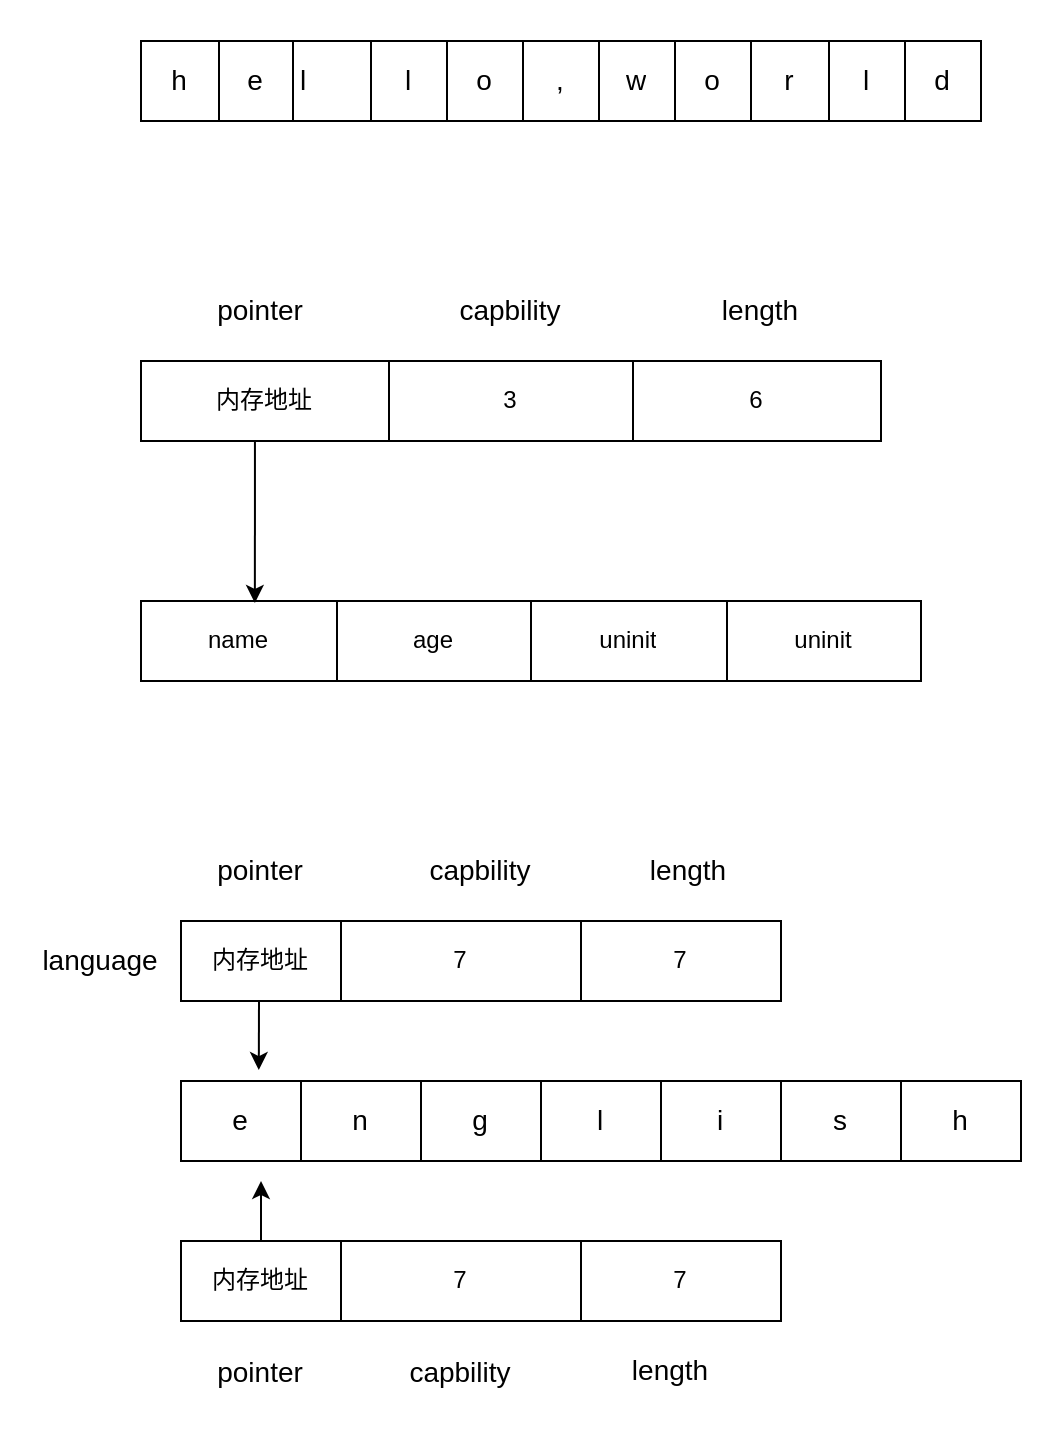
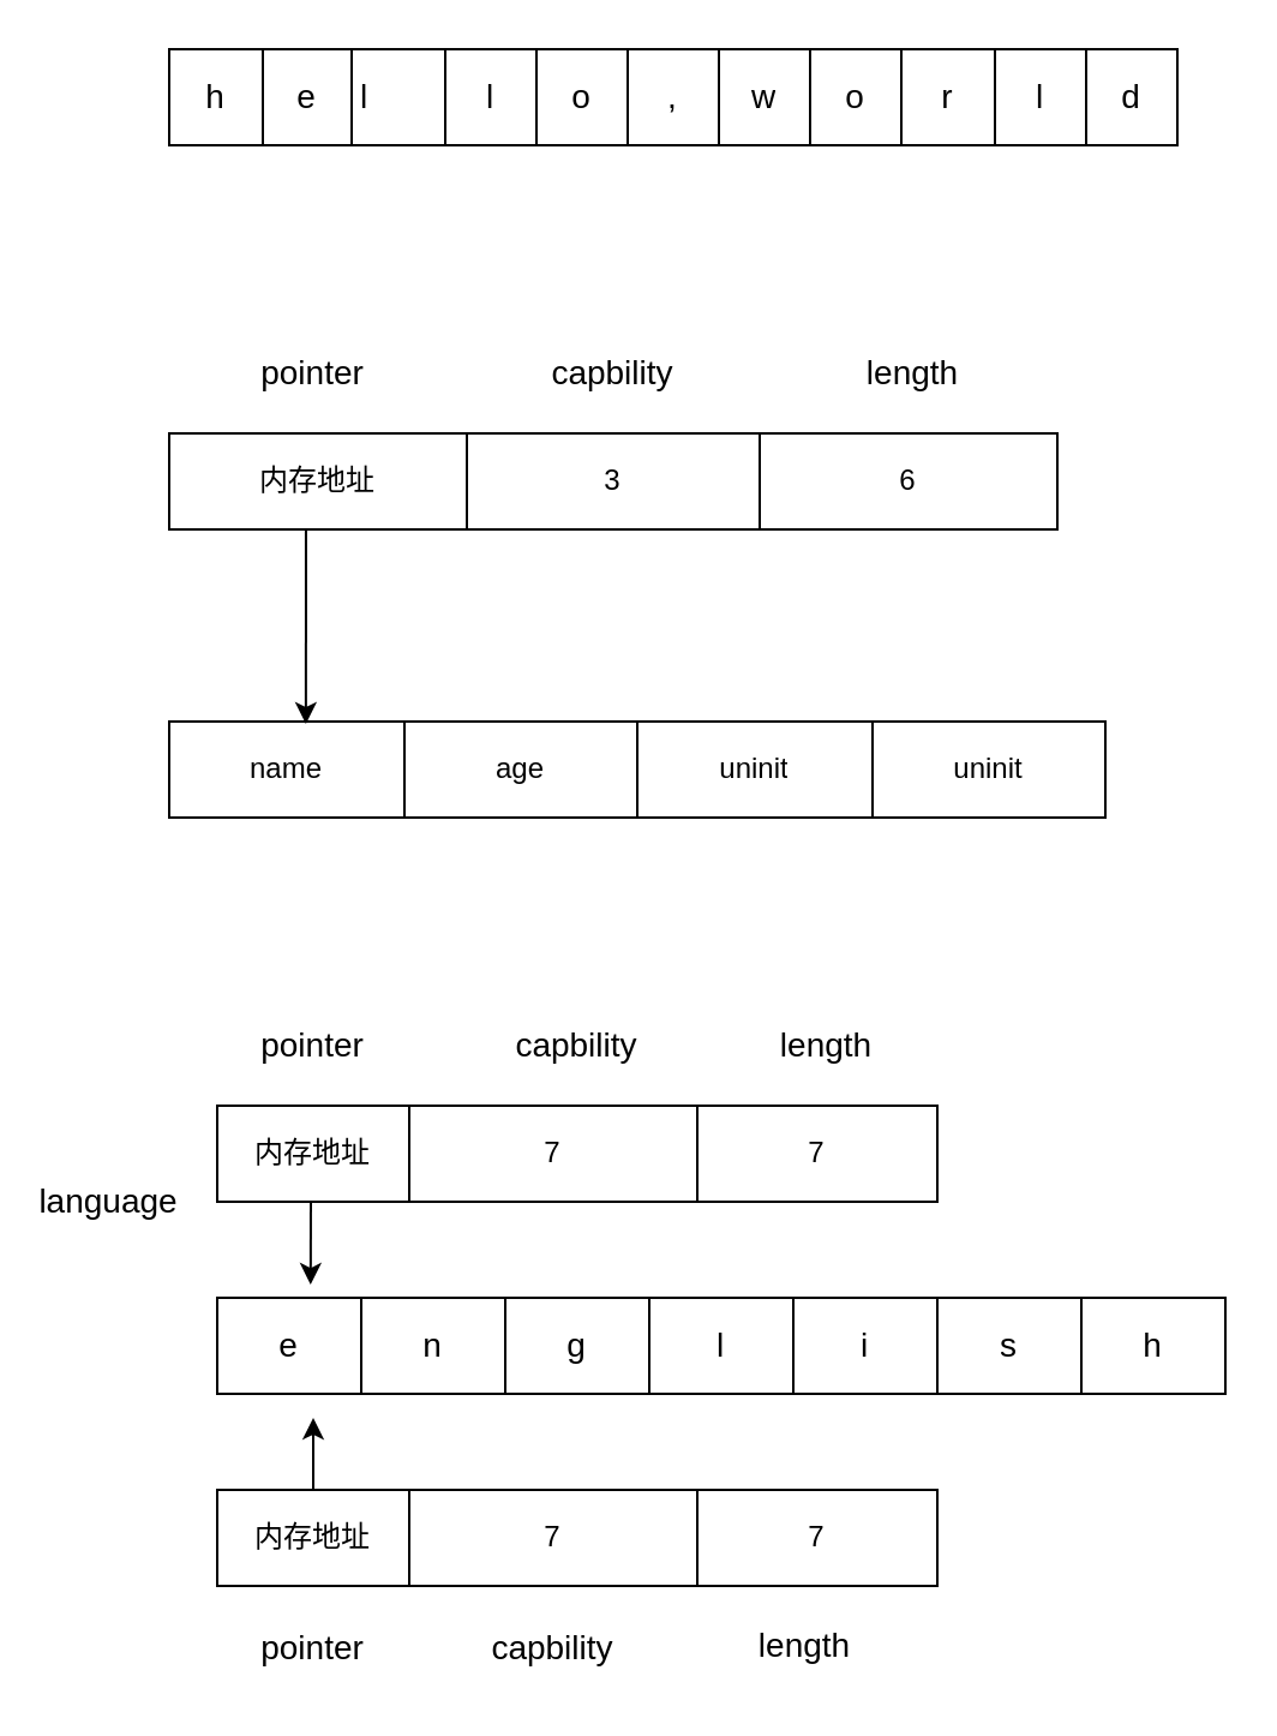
- <mxCell id="47" value="&lt;font style=&quot;font-size: 14px;&quot;&gt;language&lt;/font&gt;" style="text;html=1;align=center;verticalAlign=middle;whiteSpace=wrap;rounded=0;" vertex="1" parent="1"><mxGeometry x="20" y="465" width="60" height="30" as="geometry" /></mxCell>
+ <mxCell id="47" value="&lt;font style=&quot;font-size: 14px;&quot;&gt;language&lt;/font&gt;" style="text;html=1;align=center;verticalAlign=middle;whiteSpace=wrap;rounded=0;" vertex="1" parent="1"><mxGeometry x="15" y="485" width="60" height="30" as="geometry" /></mxCell>
